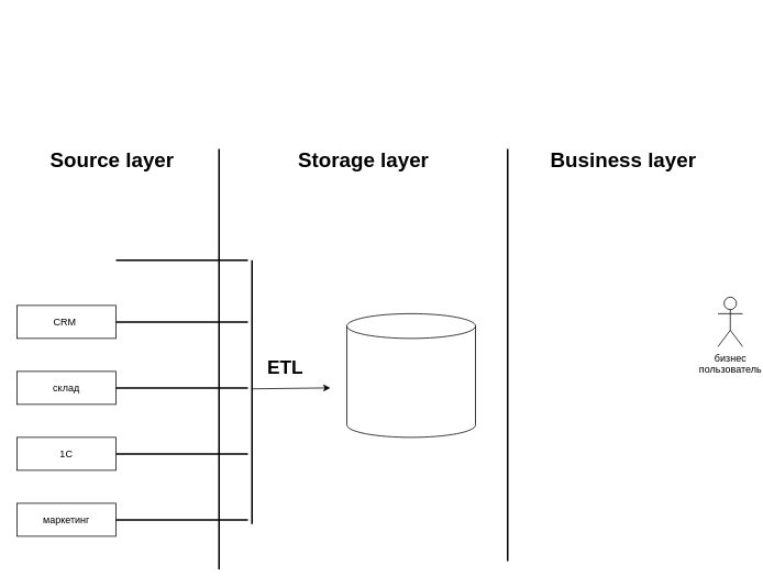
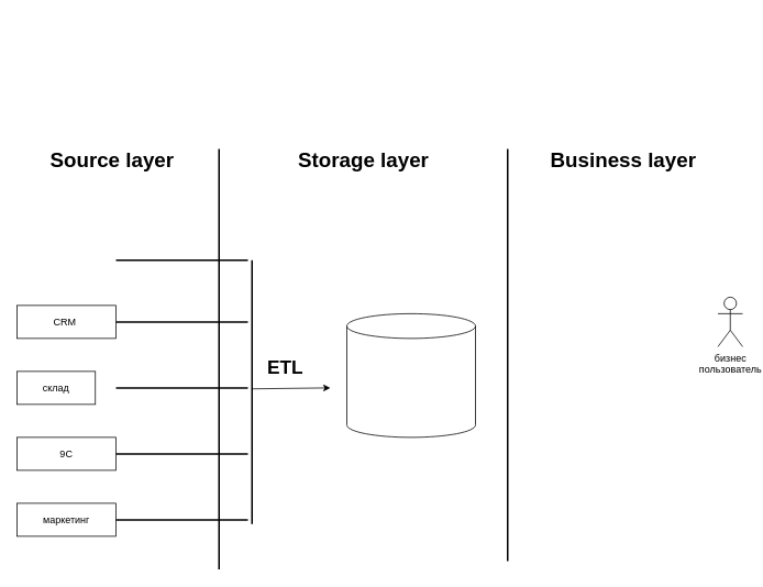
- <mxCell id="5" value="склад" style="rounded=0;whiteSpace=wrap;html=1;" vertex="1" parent="1"><mxGeometry x="20" y="450" width="120" height="40" as="geometry" /></mxCell>
+ <mxCell id="5" value="склад" style="rounded=0;whiteSpace=wrap;html=1;" vertex="1" parent="1"><mxGeometry x="20" y="450" width="95" height="40" as="geometry" /></mxCell>
- <mxCell id="6" value="1C" style="rounded=0;whiteSpace=wrap;html=1;" vertex="1" parent="1"><mxGeometry x="20" y="530" width="120" height="40" as="geometry" /></mxCell>
+ <mxCell id="6" value="9C" style="rounded=0;whiteSpace=wrap;html=1;" vertex="1" parent="1"><mxGeometry x="20" y="530" width="120" height="40" as="geometry" /></mxCell>
